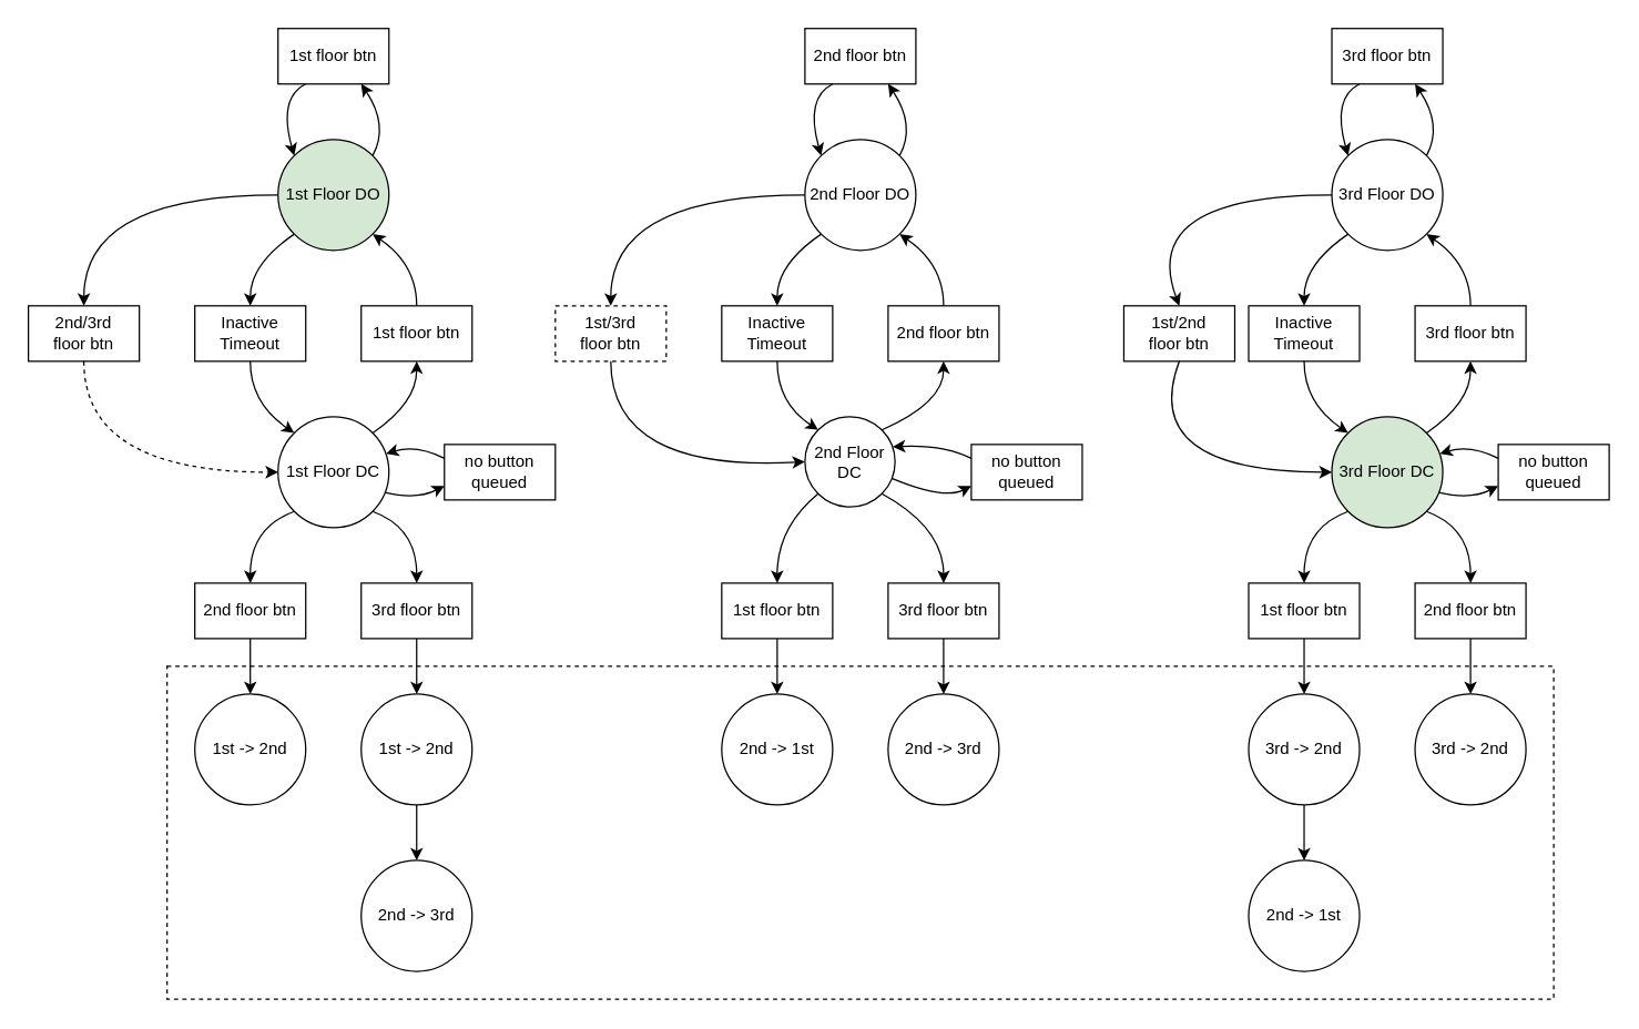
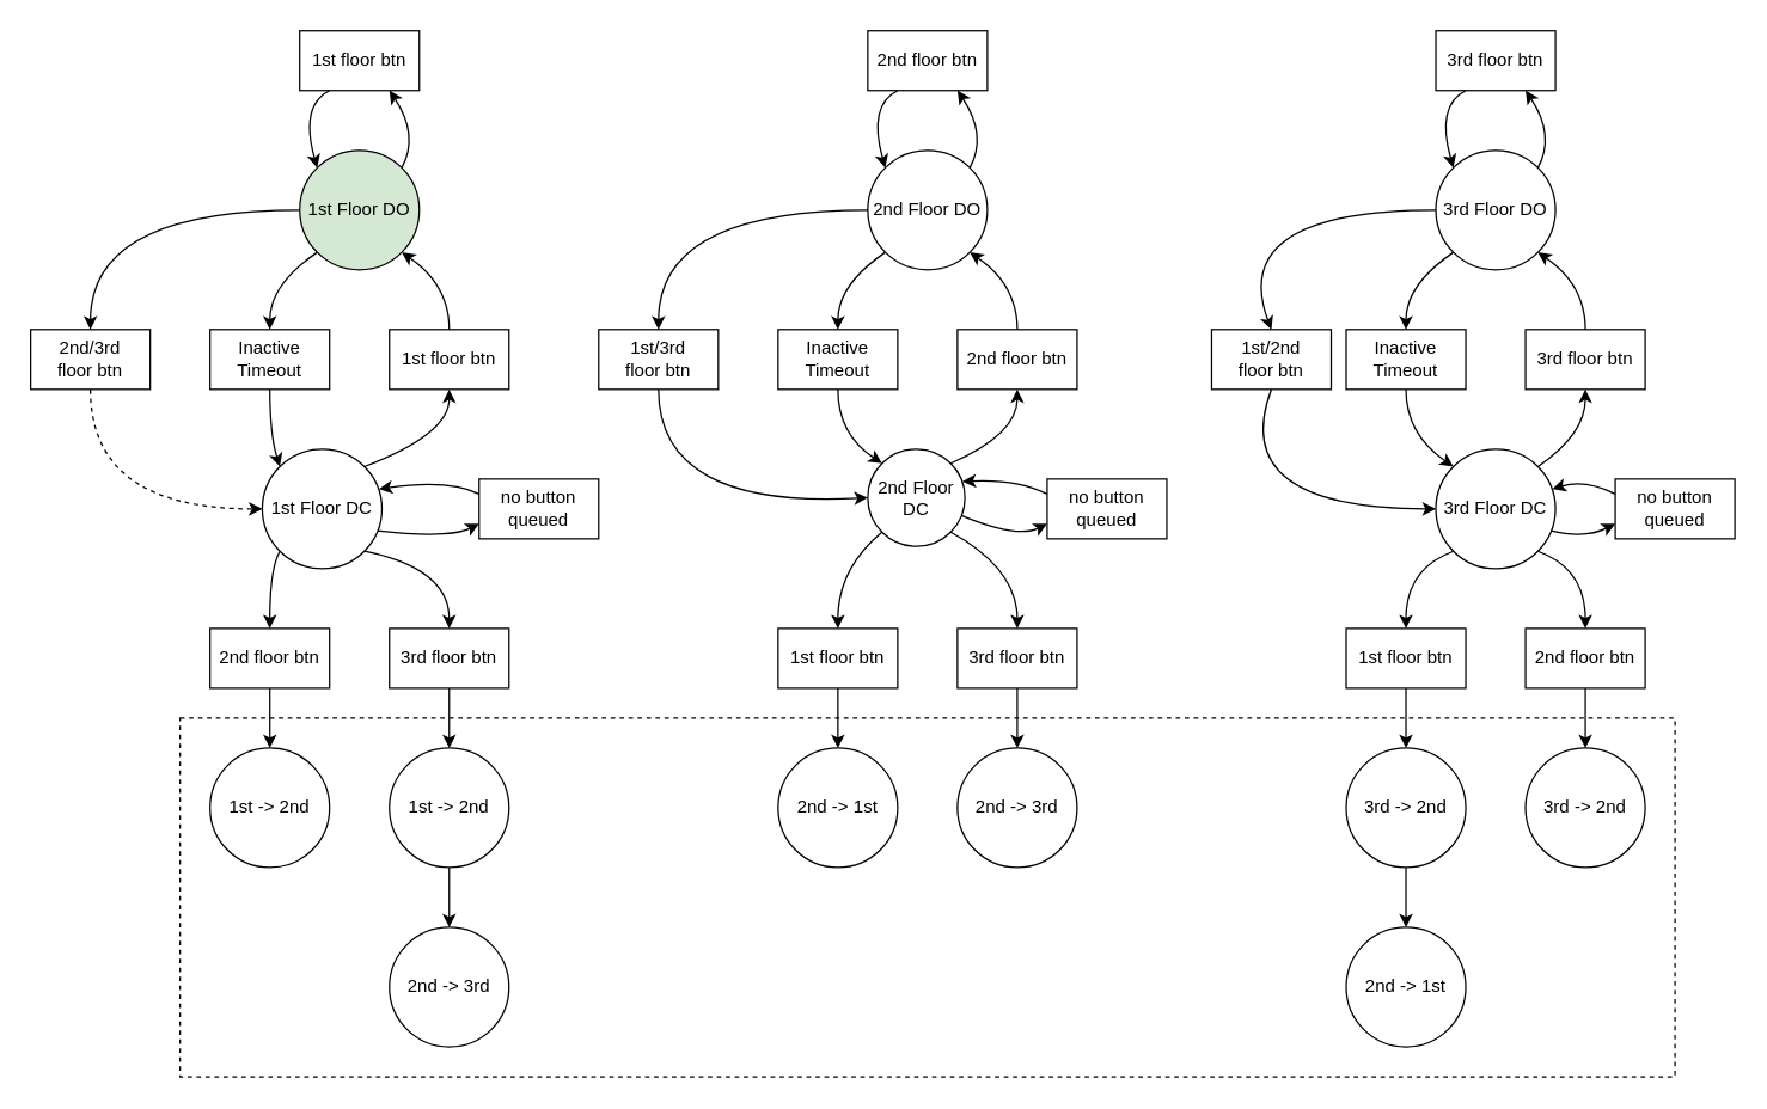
- <mxCell id="33" value="&lt;div&gt;1st/3rd&lt;/div&gt;&lt;div&gt;floor btn&lt;/div&gt;" style="rounded=0;whiteSpace=wrap;html=1;dashed=1;" vertex="1" parent="1"><mxGeometry x="400" y="220" width="80" height="40" as="geometry" /></mxCell>
+ <mxCell id="33" value="&lt;div&gt;1st/3rd&lt;/div&gt;&lt;div&gt;floor btn&lt;/div&gt;" style="rounded=0;whiteSpace=wrap;html=1;" vertex="1" parent="1"><mxGeometry x="400" y="220" width="80" height="40" as="geometry" /></mxCell>
- <mxCell id="4" value="1st Floor DC" style="ellipse;whiteSpace=wrap;html=1;aspect=fixed;" parent="1" vertex="1"><mxGeometry x="200" y="300" width="80" height="80" as="geometry" /></mxCell>
+ <mxCell id="4" value="1st Floor DC" style="ellipse;whiteSpace=wrap;html=1;aspect=fixed;" parent="1" vertex="1"><mxGeometry x="175" y="300" width="80" height="80" as="geometry" /></mxCell>
- <mxCell id="56" value="3rd&amp;nbsp;Floor DC" style="ellipse;whiteSpace=wrap;html=1;aspect=fixed;fillColor=#d5e8d4;" vertex="1" parent="1"><mxGeometry x="960" y="300" width="80" height="80" as="geometry" /></mxCell>
+ <mxCell id="56" value="3rd&amp;nbsp;Floor DC" style="ellipse;whiteSpace=wrap;html=1;aspect=fixed;" vertex="1" parent="1"><mxGeometry x="960" y="300" width="80" height="80" as="geometry" /></mxCell>
